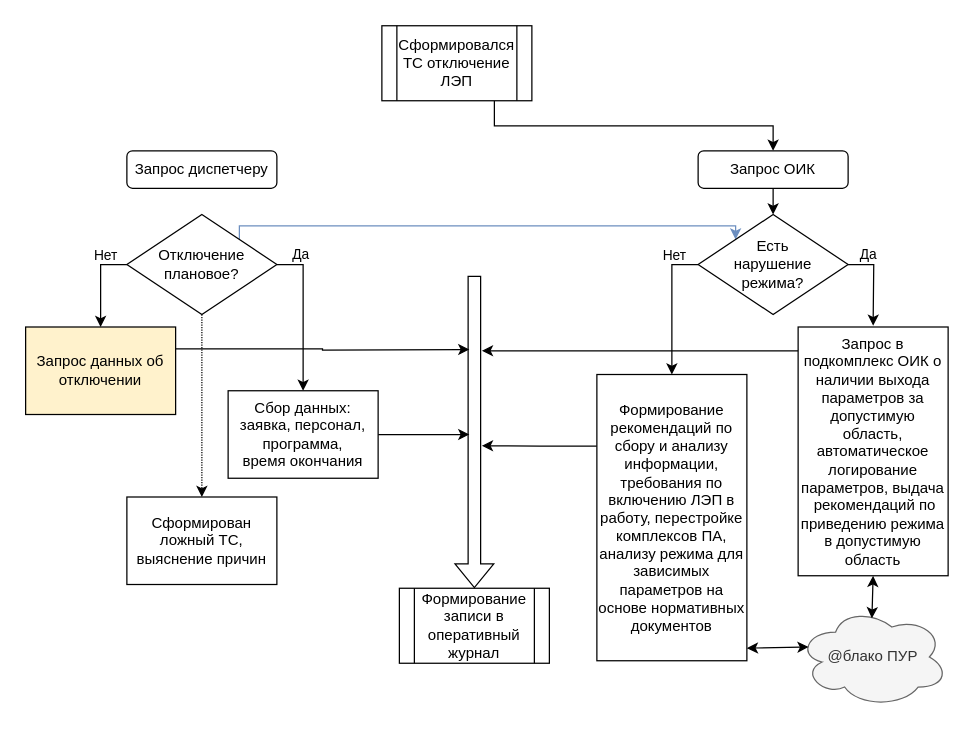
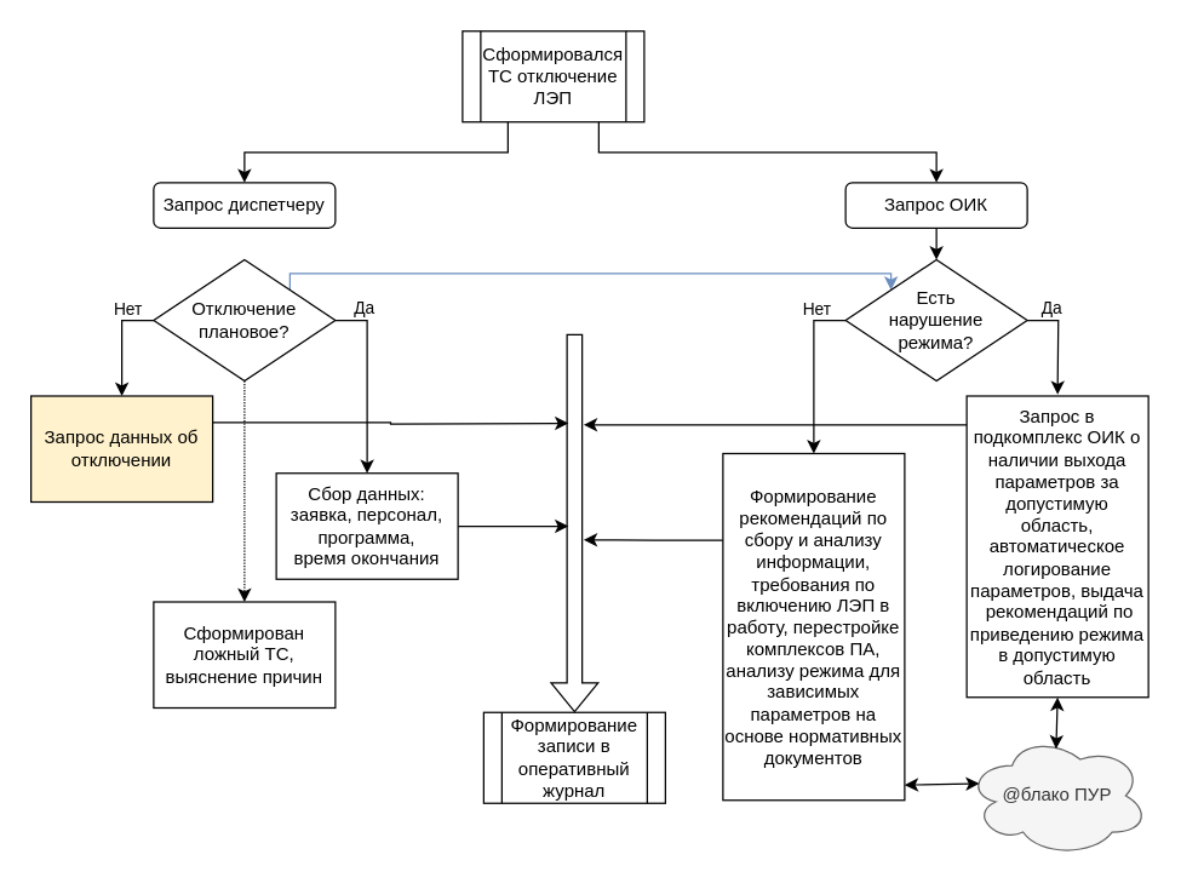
+ <mxCell id="10" style="edgeStyle=orthogonalEdgeStyle;rounded=0;orthogonalLoop=1;jettySize=auto;html=1;exitX=0.25;exitY=1;exitDx=0;exitDy=0;" edge="1" parent="1" source="11" target="12"><mxGeometry relative="1" as="geometry" /></mxCell>
